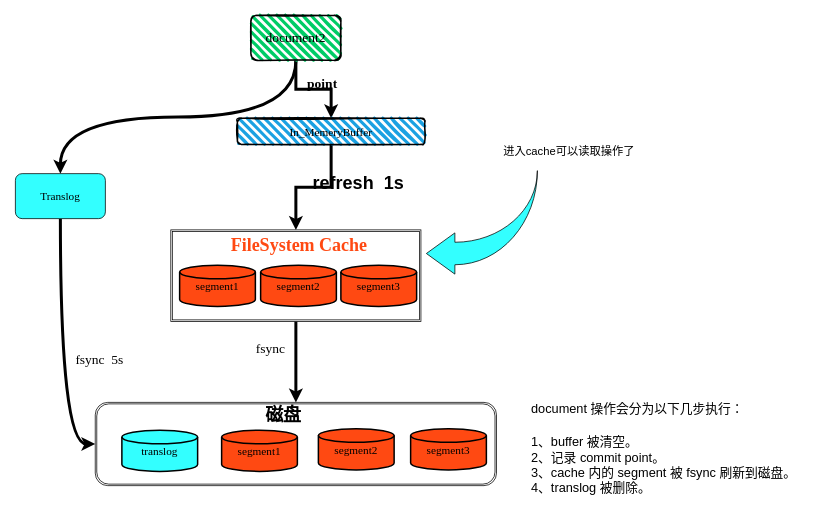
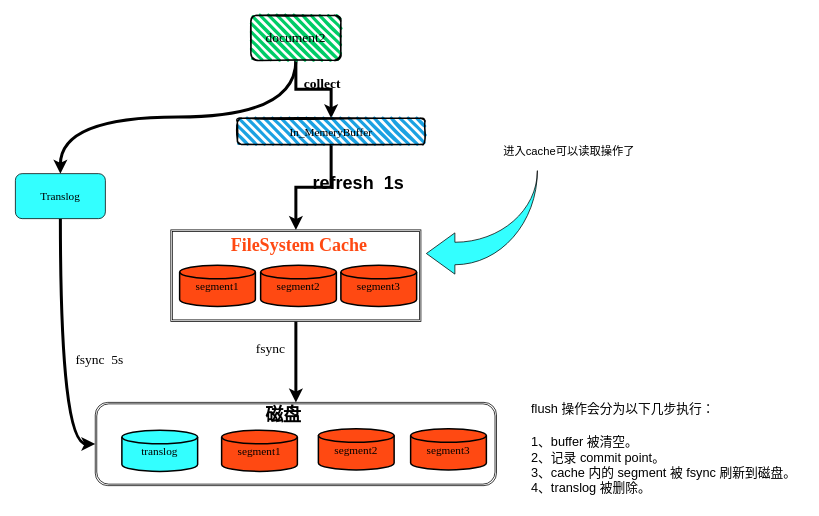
- <mxCell id="7" value="&lt;font face=&quot;Comic Sans MS&quot; style=&quot;font-size: 18px&quot;&gt;point&lt;/font&gt;" style="text;strokeColor=none;fillColor=none;html=1;fontSize=24;fontStyle=1;verticalAlign=middle;align=center;" vertex="1" parent="1"><mxGeometry x="379" y="89" width="100" height="40" as="geometry" /></mxCell>
+ <mxCell id="7" value="&lt;font face=&quot;Comic Sans MS&quot; style=&quot;font-size: 18px&quot;&gt;collect&lt;/font&gt;" style="text;strokeColor=none;fillColor=none;html=1;fontSize=24;fontStyle=1;verticalAlign=middle;align=center;" vertex="1" parent="1"><mxGeometry x="379" y="89" width="100" height="40" as="geometry" /></mxCell>
- <mxCell id="27" value="&lt;p style=&quot;margin: 1.4em 0px ; font-size: 17px&quot;&gt;&lt;font style=&quot;font-size: 17px&quot;&gt;document 操作会分为以下几步执行：&lt;/font&gt;&lt;/p&gt;&lt;ol style=&quot;padding: 0px ; margin: 1.4em 0px ; display: table ; font-size: 17px&quot;&gt;&lt;li style=&quot;list-style: none ; display: table-row&quot;&gt;&lt;font style=&quot;font-size: 17px&quot;&gt;1、buffer 被清空。&lt;/font&gt;&lt;/li&gt;&lt;li style=&quot;list-style: none ; display: table-row&quot;&gt;&lt;font style=&quot;font-size: 17px&quot;&gt;2、记录 commit point。&lt;/font&gt;&lt;/li&gt;&lt;li style=&quot;list-style: none ; display: table-row&quot;&gt;&lt;font style=&quot;font-size: 17px&quot;&gt;3、cache 内的 segment 被 fsync 刷新到磁盘。&lt;/font&gt;&lt;/li&gt;&lt;li style=&quot;list-style: none ; display: table-row&quot;&gt;&lt;font style=&quot;font-size: 17px&quot;&gt;4、translog 被删除。&lt;/font&gt;&lt;/li&gt;&lt;/ol&gt;&lt;p class=&quot;ztext-empty-paragraph&quot; style=&quot;margin: -0.8em 0px ; font-size: 17px&quot;&gt;&lt;br style=&quot;color: rgb(18 , 18 , 18) ; background-color: rgb(255 , 255 , 255)&quot;&gt;&lt;/p&gt;" style="text;html=1;align=left;verticalAlign=middle;resizable=0;points=[];autosize=1;strokeColor=none;" vertex="1" parent="1"><mxGeometry x="706" y="533.5" width="364" height="130" as="geometry" /></mxCell>
+ <mxCell id="27" value="&lt;p style=&quot;margin: 1.4em 0px ; font-size: 17px&quot;&gt;&lt;font style=&quot;font-size: 17px&quot;&gt;flush 操作会分为以下几步执行：&lt;/font&gt;&lt;/p&gt;&lt;ol style=&quot;padding: 0px ; margin: 1.4em 0px ; display: table ; font-size: 17px&quot;&gt;&lt;li style=&quot;list-style: none ; display: table-row&quot;&gt;&lt;font style=&quot;font-size: 17px&quot;&gt;1、buffer 被清空。&lt;/font&gt;&lt;/li&gt;&lt;li style=&quot;list-style: none ; display: table-row&quot;&gt;&lt;font style=&quot;font-size: 17px&quot;&gt;2、记录 commit point。&lt;/font&gt;&lt;/li&gt;&lt;li style=&quot;list-style: none ; display: table-row&quot;&gt;&lt;font style=&quot;font-size: 17px&quot;&gt;3、cache 内的 segment 被 fsync 刷新到磁盘。&lt;/font&gt;&lt;/li&gt;&lt;li style=&quot;list-style: none ; display: table-row&quot;&gt;&lt;font style=&quot;font-size: 17px&quot;&gt;4、translog 被删除。&lt;/font&gt;&lt;/li&gt;&lt;/ol&gt;&lt;p class=&quot;ztext-empty-paragraph&quot; style=&quot;margin: -0.8em 0px ; font-size: 17px&quot;&gt;&lt;br style=&quot;color: rgb(18 , 18 , 18) ; background-color: rgb(255 , 255 , 255)&quot;&gt;&lt;/p&gt;" style="text;html=1;align=left;verticalAlign=middle;resizable=0;points=[];autosize=1;strokeColor=none;" vertex="1" parent="1"><mxGeometry x="706" y="533.5" width="364" height="130" as="geometry" /></mxCell>
